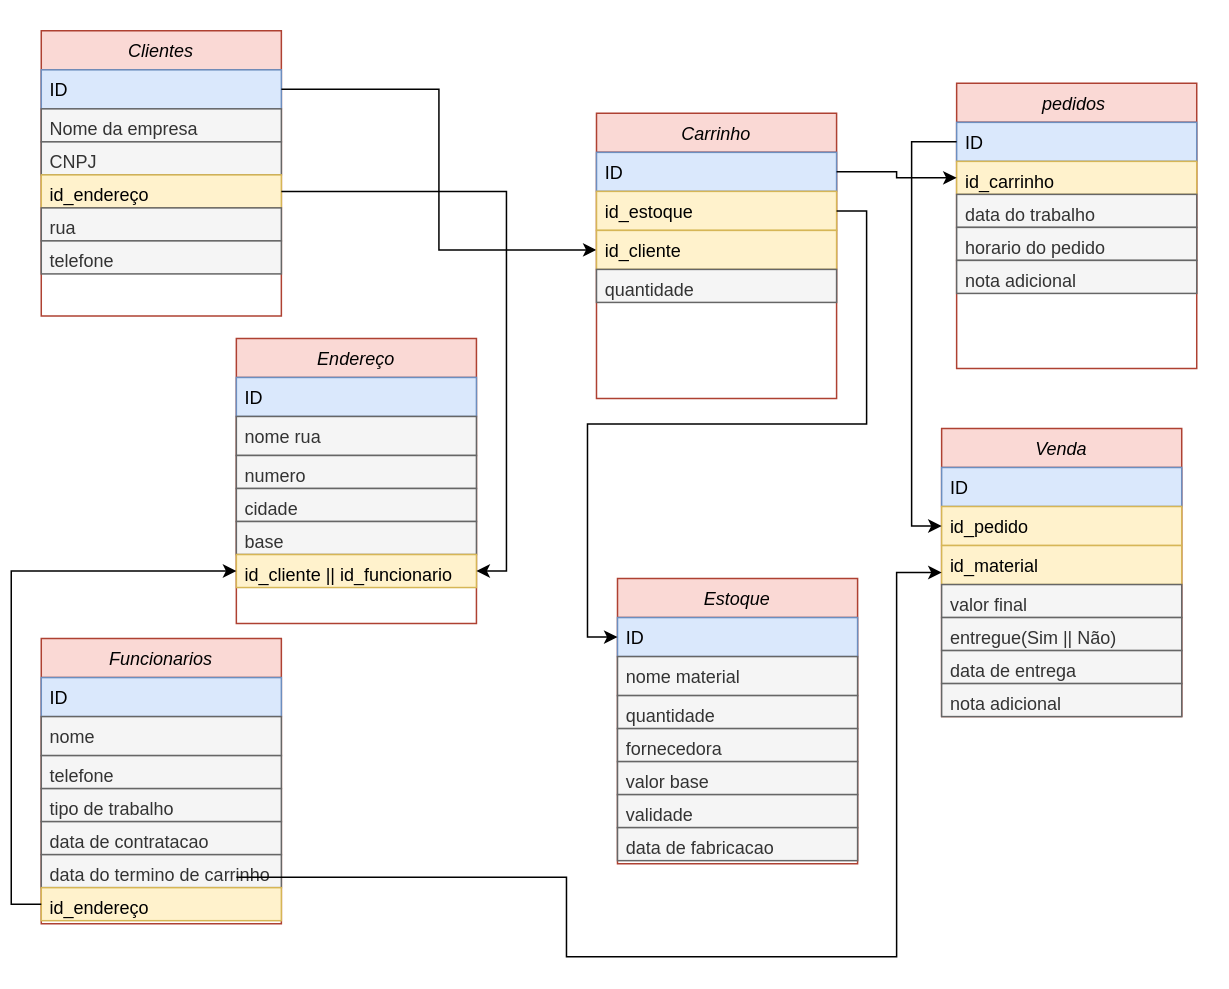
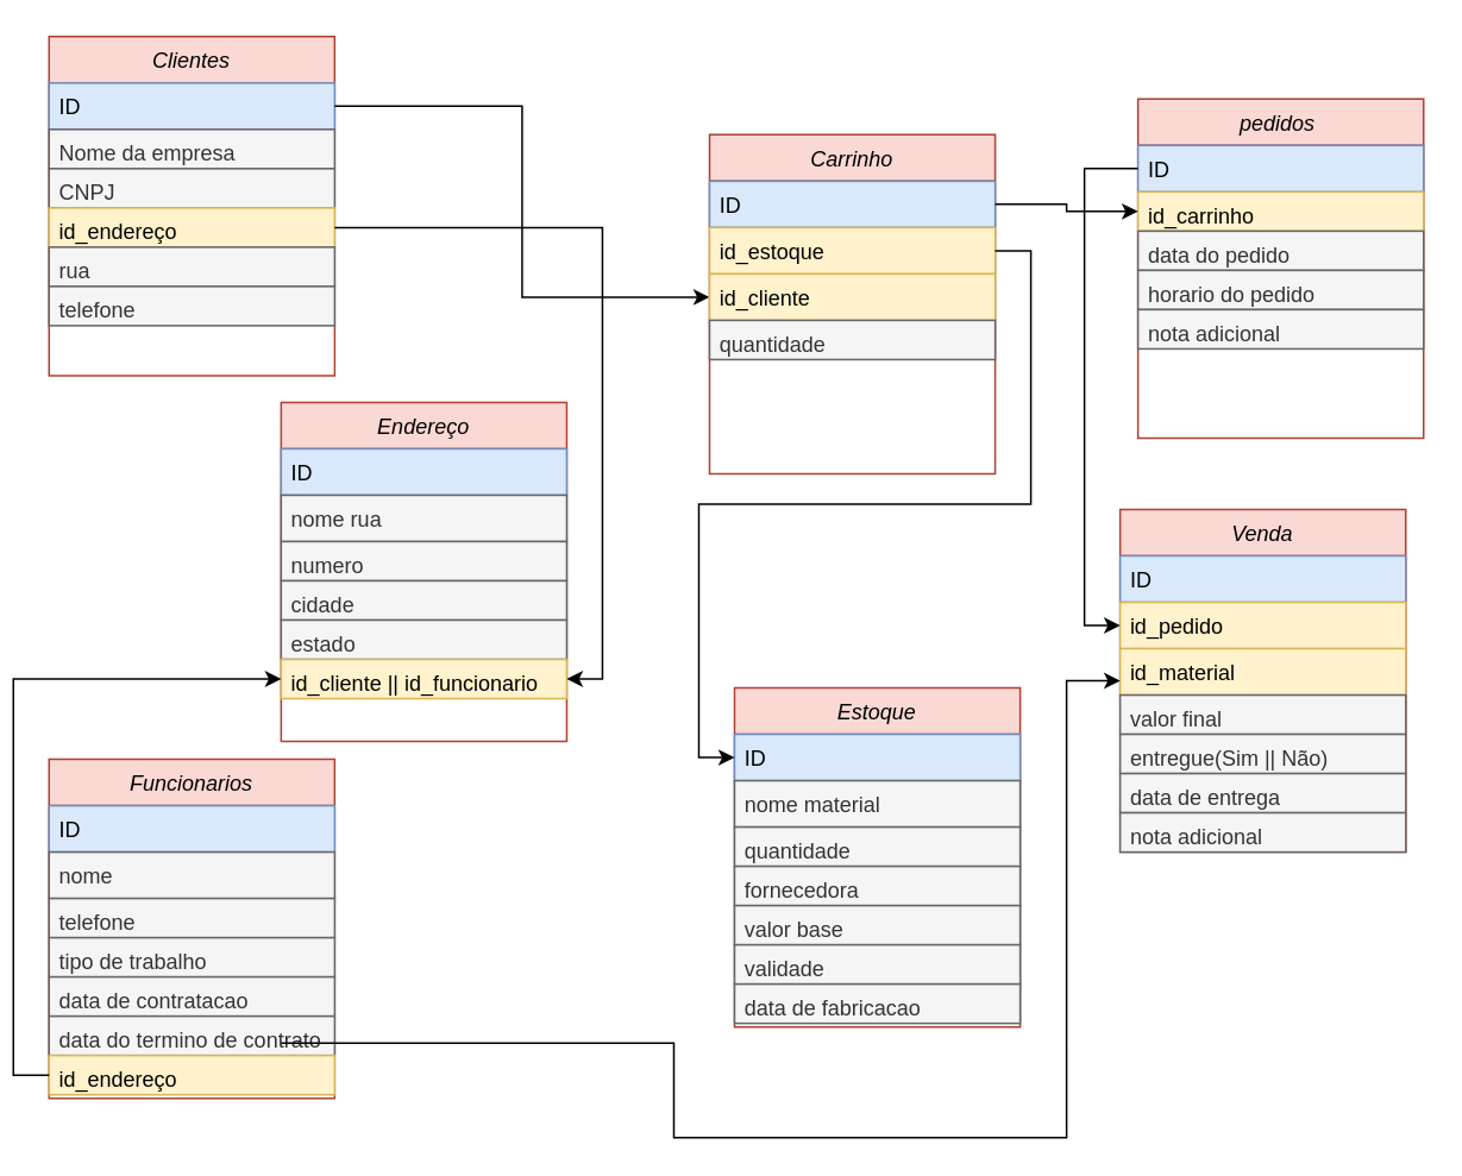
- <mxCell id="5" value="data do trabalho" style="text;align=left;verticalAlign=top;spacingLeft=4;spacingRight=4;overflow=hidden;rotatable=0;points=[[0,0.5],[1,0.5]];portConstraint=eastwest;rounded=0;shadow=0;html=0;fillColor=#f5f5f5;fontColor=#333333;strokeColor=#666666;" vertex="1" parent="2"><mxGeometry y="74" width="160" height="22" as="geometry" /></mxCell>
+ <mxCell id="5" value="data do pedido" style="text;align=left;verticalAlign=top;spacingLeft=4;spacingRight=4;overflow=hidden;rotatable=0;points=[[0,0.5],[1,0.5]];portConstraint=eastwest;rounded=0;shadow=0;html=0;fillColor=#f5f5f5;fontColor=#333333;strokeColor=#666666;" vertex="1" parent="2"><mxGeometry y="74" width="160" height="22" as="geometry" /></mxCell>
- <mxCell id="44" value="base    " style="text;align=left;verticalAlign=top;spacingLeft=4;spacingRight=4;overflow=hidden;rotatable=0;points=[[0,0.5],[1,0.5]];portConstraint=eastwest;rounded=0;shadow=0;html=0;fillColor=#f5f5f5;fontColor=#333333;strokeColor=#666666;" vertex="1" parent="39"><mxGeometry y="122" width="160" height="22" as="geometry" /></mxCell>
+ <mxCell id="44" value="estado    " style="text;align=left;verticalAlign=top;spacingLeft=4;spacingRight=4;overflow=hidden;rotatable=0;points=[[0,0.5],[1,0.5]];portConstraint=eastwest;rounded=0;shadow=0;html=0;fillColor=#f5f5f5;fontColor=#333333;strokeColor=#666666;" vertex="1" parent="39"><mxGeometry y="122" width="160" height="22" as="geometry" /></mxCell>
- <mxCell id="22" value="data do termino de carrinho" style="text;align=left;verticalAlign=top;spacingLeft=4;spacingRight=4;overflow=hidden;rotatable=0;points=[[0,0.5],[1,0.5]];portConstraint=eastwest;rounded=0;shadow=0;html=0;fillColor=#f5f5f5;fontColor=#333333;strokeColor=#666666;" vertex="1" parent="16"><mxGeometry y="144" width="160" height="22" as="geometry" /></mxCell>
+ <mxCell id="22" value="data do termino de contrato" style="text;align=left;verticalAlign=top;spacingLeft=4;spacingRight=4;overflow=hidden;rotatable=0;points=[[0,0.5],[1,0.5]];portConstraint=eastwest;rounded=0;shadow=0;html=0;fillColor=#f5f5f5;fontColor=#333333;strokeColor=#666666;" vertex="1" parent="16"><mxGeometry y="144" width="160" height="22" as="geometry" /></mxCell>
